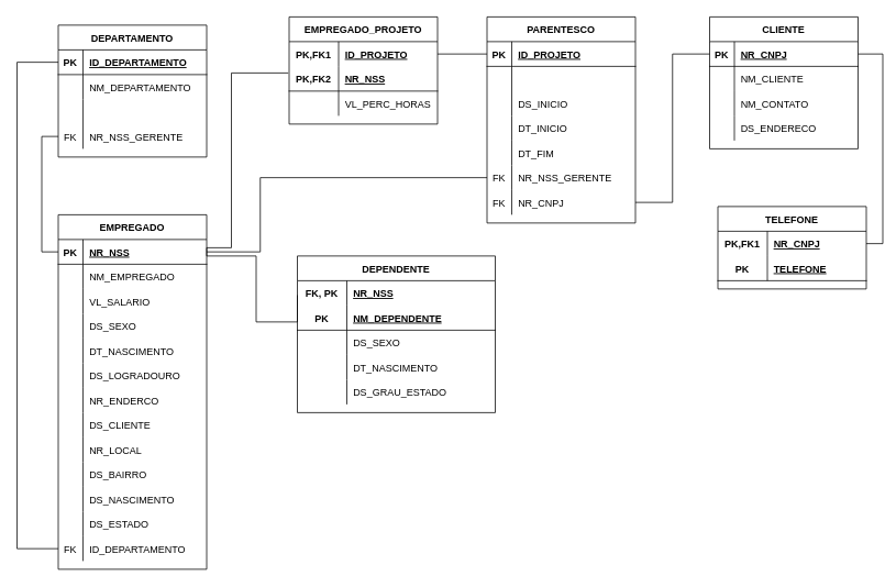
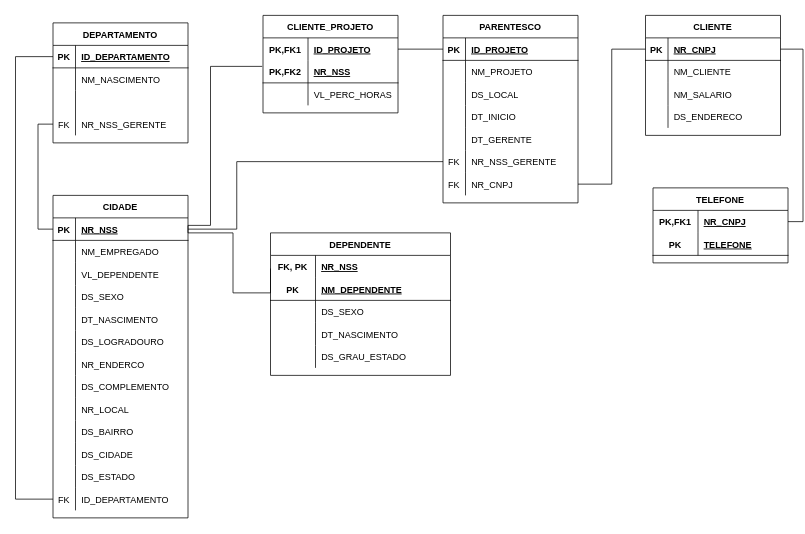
- <mxCell id="110" value="EMPREGADO_PROJETO" style="shape=table;startSize=30;container=1;collapsible=1;childLayout=tableLayout;fixedRows=1;rowLines=0;fontStyle=1;align=center;resizeLast=1;" vertex="1" parent="1"><mxGeometry x="350" y="20" width="180" height="130" as="geometry" /></mxCell>
+ <mxCell id="110" value="CLIENTE_PROJETO" style="shape=table;startSize=30;container=1;collapsible=1;childLayout=tableLayout;fixedRows=1;rowLines=0;fontStyle=1;align=center;resizeLast=1;" vertex="1" parent="1"><mxGeometry x="350" y="20" width="180" height="130" as="geometry" /></mxCell>
+ <mxCell id="60" value="NM_PROJETO" style="shape=partialRectangle;connectable=0;fillColor=none;top=0;left=0;bottom=0;right=0;align=left;spacingLeft=6;overflow=hidden;" vertex="1" parent="58"><mxGeometry x="30" width="150" height="30" as="geometry" /></mxCell>
- <mxCell id="8" value="NM_DEPARTAMENTO" style="shape=partialRectangle;connectable=0;fillColor=none;top=0;left=0;bottom=0;right=0;align=left;spacingLeft=6;overflow=hidden;" vertex="1" parent="6"><mxGeometry x="30" width="150" height="30" as="geometry" /></mxCell>
+ <mxCell id="8" value="NM_NASCIMENTO" style="shape=partialRectangle;connectable=0;fillColor=none;top=0;left=0;bottom=0;right=0;align=left;spacingLeft=6;overflow=hidden;" vertex="1" parent="6"><mxGeometry x="30" width="150" height="30" as="geometry" /></mxCell>
- <mxCell id="63" value="DS_INICIO" style="shape=partialRectangle;connectable=0;fillColor=none;top=0;left=0;bottom=0;right=0;align=left;spacingLeft=6;overflow=hidden;" vertex="1" parent="61"><mxGeometry x="30" width="150" height="30" as="geometry" /></mxCell>
+ <mxCell id="63" value="DS_LOCAL" style="shape=partialRectangle;connectable=0;fillColor=none;top=0;left=0;bottom=0;right=0;align=left;spacingLeft=6;overflow=hidden;" vertex="1" parent="61"><mxGeometry x="30" width="150" height="30" as="geometry" /></mxCell>
- <mxCell id="85" value="NM_CONTATO" style="shape=partialRectangle;connectable=0;fillColor=none;top=0;left=0;bottom=0;right=0;align=left;spacingLeft=6;overflow=hidden;" vertex="1" parent="83"><mxGeometry x="30" width="150" height="30" as="geometry" /></mxCell>
+ <mxCell id="85" value="NM_SALARIO" style="shape=partialRectangle;connectable=0;fillColor=none;top=0;left=0;bottom=0;right=0;align=left;spacingLeft=6;overflow=hidden;" vertex="1" parent="83"><mxGeometry x="30" width="150" height="30" as="geometry" /></mxCell>
- <mxCell id="69" value="DT_FIM" style="shape=partialRectangle;connectable=0;fillColor=none;top=0;left=0;bottom=0;right=0;align=left;spacingLeft=6;overflow=hidden;" vertex="1" parent="67"><mxGeometry x="30" width="150" height="30" as="geometry" /></mxCell>
+ <mxCell id="69" value="DT_GERENTE" style="shape=partialRectangle;connectable=0;fillColor=none;top=0;left=0;bottom=0;right=0;align=left;spacingLeft=6;overflow=hidden;" vertex="1" parent="67"><mxGeometry x="30" width="150" height="30" as="geometry" /></mxCell>
- <mxCell id="14" value="EMPREGADO" style="shape=table;startSize=30;container=1;collapsible=1;childLayout=tableLayout;fixedRows=1;rowLines=0;fontStyle=1;align=center;resizeLast=1;" vertex="1" parent="1"><mxGeometry x="70" y="260" width="180" height="430" as="geometry" /></mxCell>
+ <mxCell id="14" value="CIDADE" style="shape=table;startSize=30;container=1;collapsible=1;childLayout=tableLayout;fixedRows=1;rowLines=0;fontStyle=1;align=center;resizeLast=1;" vertex="1" parent="1"><mxGeometry x="70" y="260" width="180" height="430" as="geometry" /></mxCell>
- <mxCell id="23" value="VL_SALARIO" style="shape=partialRectangle;connectable=0;fillColor=none;top=0;left=0;bottom=0;right=0;align=left;spacingLeft=6;overflow=hidden;" vertex="1" parent="21"><mxGeometry x="30" width="150" height="30" as="geometry" /></mxCell>
+ <mxCell id="23" value="VL_DEPENDENTE" style="shape=partialRectangle;connectable=0;fillColor=none;top=0;left=0;bottom=0;right=0;align=left;spacingLeft=6;overflow=hidden;" vertex="1" parent="21"><mxGeometry x="30" width="150" height="30" as="geometry" /></mxCell>
- <mxCell id="38" value="DS_CLIENTE" style="shape=partialRectangle;connectable=0;fillColor=none;top=0;left=0;bottom=0;right=0;align=left;spacingLeft=6;overflow=hidden;" vertex="1" parent="36"><mxGeometry x="30" width="150" height="30" as="geometry" /></mxCell>
+ <mxCell id="38" value="DS_COMPLEMENTO" style="shape=partialRectangle;connectable=0;fillColor=none;top=0;left=0;bottom=0;right=0;align=left;spacingLeft=6;overflow=hidden;" vertex="1" parent="36"><mxGeometry x="30" width="150" height="30" as="geometry" /></mxCell>
- <mxCell id="47" value="DS_NASCIMENTO" style="shape=partialRectangle;connectable=0;fillColor=none;top=0;left=0;bottom=0;right=0;align=left;spacingLeft=6;overflow=hidden;" vertex="1" parent="45"><mxGeometry x="30" width="150" height="30" as="geometry" /></mxCell>
+ <mxCell id="47" value="DS_CIDADE" style="shape=partialRectangle;connectable=0;fillColor=none;top=0;left=0;bottom=0;right=0;align=left;spacingLeft=6;overflow=hidden;" vertex="1" parent="45"><mxGeometry x="30" width="150" height="30" as="geometry" /></mxCell>
